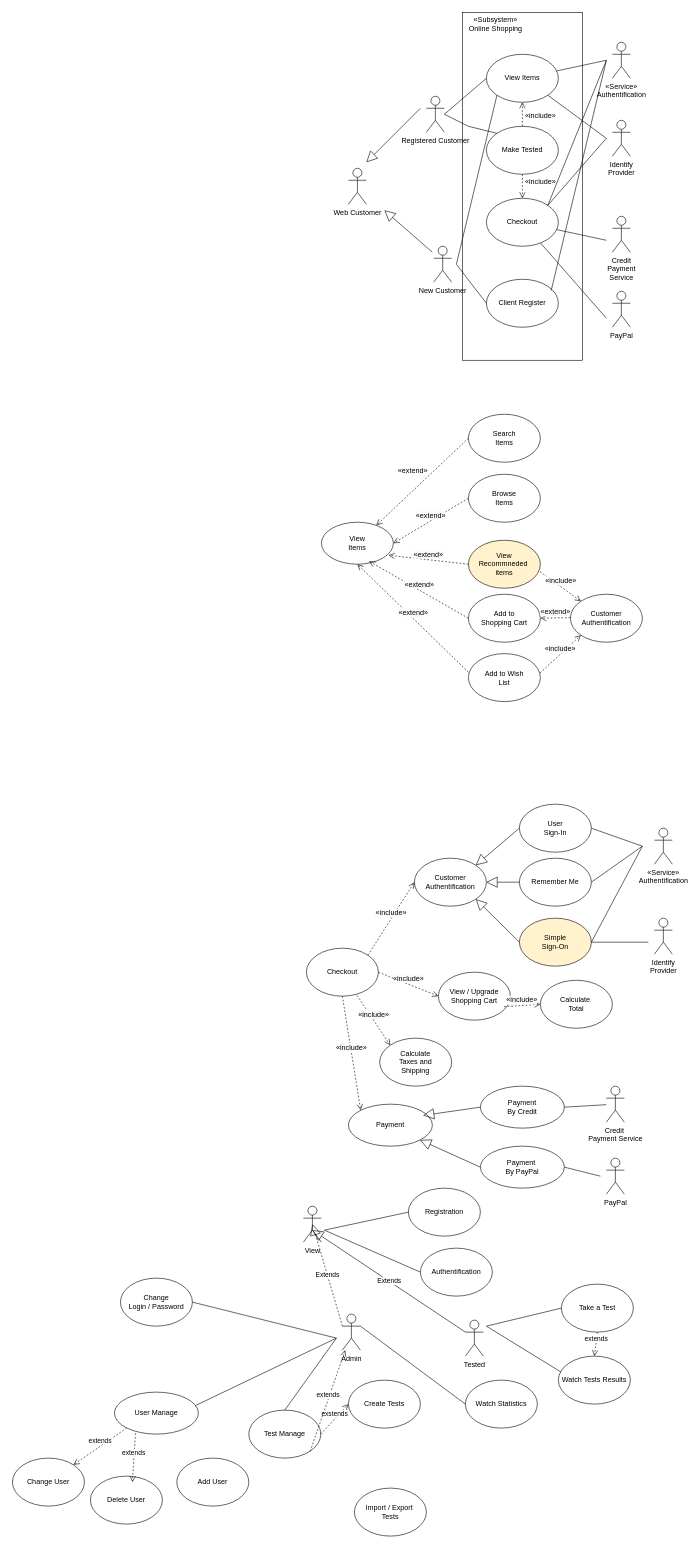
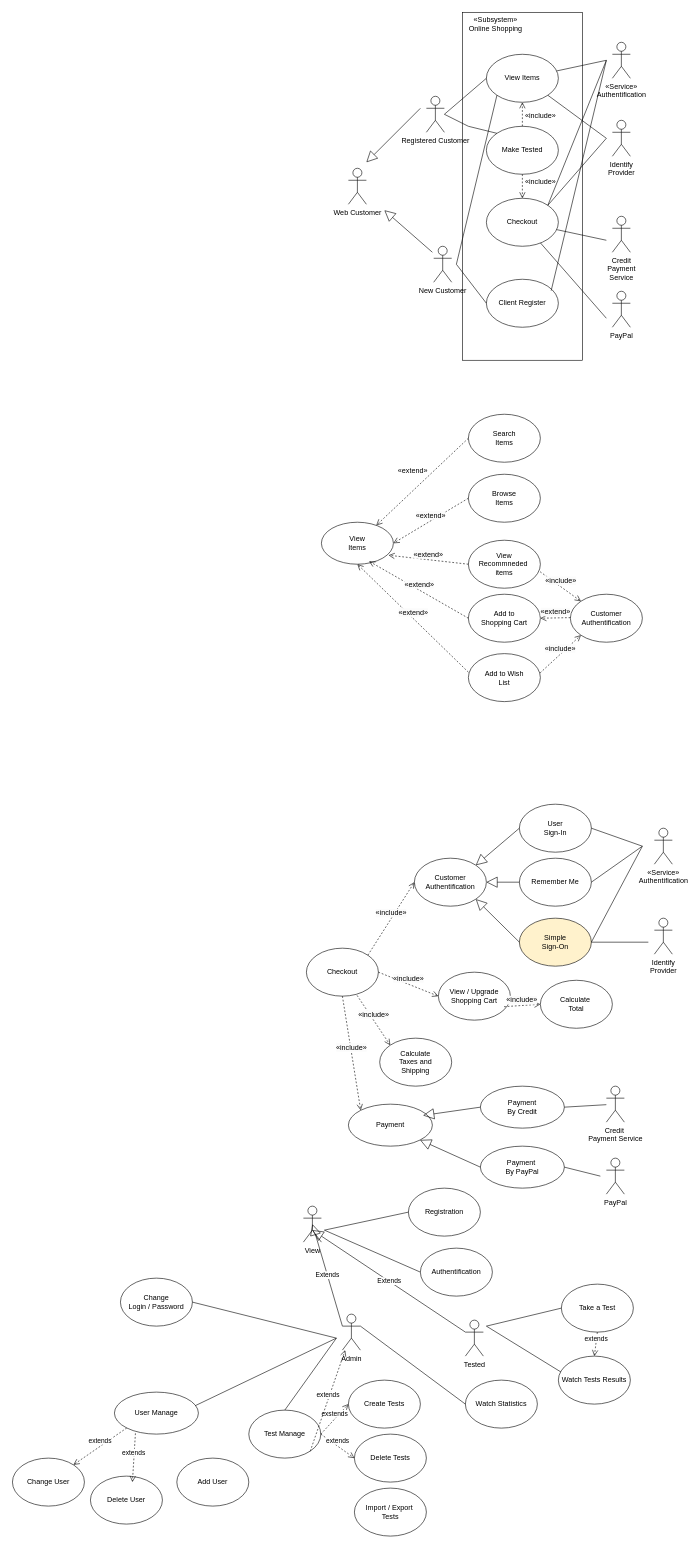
- <mxCell id="38" value="View&lt;div&gt;Recommneded&amp;nbsp;&lt;/div&gt;&lt;div&gt;i&lt;span style=&quot;background-color: transparent; color: light-dark(rgb(0, 0, 0), rgb(255, 255, 255));&quot;&gt;tems&lt;/span&gt;&lt;/div&gt;" style="ellipse;whiteSpace=wrap;html=1;fillColor=#fff2cc;" vertex="1" parent="1"><mxGeometry x="780" y="900" width="120" height="80" as="geometry" /></mxCell>
+ <mxCell id="38" value="View&lt;div&gt;Recommneded&amp;nbsp;&lt;/div&gt;&lt;div&gt;i&lt;span style=&quot;background-color: transparent; color: light-dark(rgb(0, 0, 0), rgb(255, 255, 255));&quot;&gt;tems&lt;/span&gt;&lt;/div&gt;" style="ellipse;whiteSpace=wrap;html=1;" vertex="1" parent="1"><mxGeometry x="780" y="900" width="120" height="80" as="geometry" /></mxCell>
- <mxCell id="110" value="Extends" style="endArrow=block;endSize=16;endFill=0;html=1;rounded=0;exitX=0;exitY=0.333;exitDx=0;exitDy=0;exitPerimeter=0;entryX=0.5;entryY=0.5;entryDx=0;entryDy=0;entryPerimeter=0;dashed=1;" edge="1" parent="1" source="80" target="79"><mxGeometry width="160" relative="1" as="geometry"><mxPoint x="700" y="2340" as="sourcePoint" /><mxPoint x="860" y="2340" as="targetPoint" /></mxGeometry></mxCell>
+ <mxCell id="110" value="Extends" style="endArrow=block;endSize=16;endFill=0;html=1;rounded=0;exitX=0;exitY=0.333;exitDx=0;exitDy=0;exitPerimeter=0;entryX=0.5;entryY=0.5;entryDx=0;entryDy=0;entryPerimeter=0;" edge="1" parent="1" source="80" target="79"><mxGeometry width="160" relative="1" as="geometry"><mxPoint x="700" y="2340" as="sourcePoint" /><mxPoint x="860" y="2340" as="targetPoint" /></mxGeometry></mxCell>
+ <mxCell id="96" value="extends" style="html=1;verticalAlign=bottom;endArrow=open;dashed=1;endSize=8;curved=0;rounded=0;exitX=1;exitY=0.5;exitDx=0;exitDy=0;entryX=0;entryY=0.5;entryDx=0;entryDy=0;" edge="1" parent="1" source="83" target="85"><mxGeometry relative="1" as="geometry"><mxPoint x="820" y="2360" as="sourcePoint" /><mxPoint x="740" y="2360" as="targetPoint" /></mxGeometry></mxCell>
+ <mxCell id="85" value="Delete Tests" style="ellipse;whiteSpace=wrap;html=1;" vertex="1" parent="1"><mxGeometry x="590" y="2390" width="120" height="80" as="geometry" /></mxCell>
